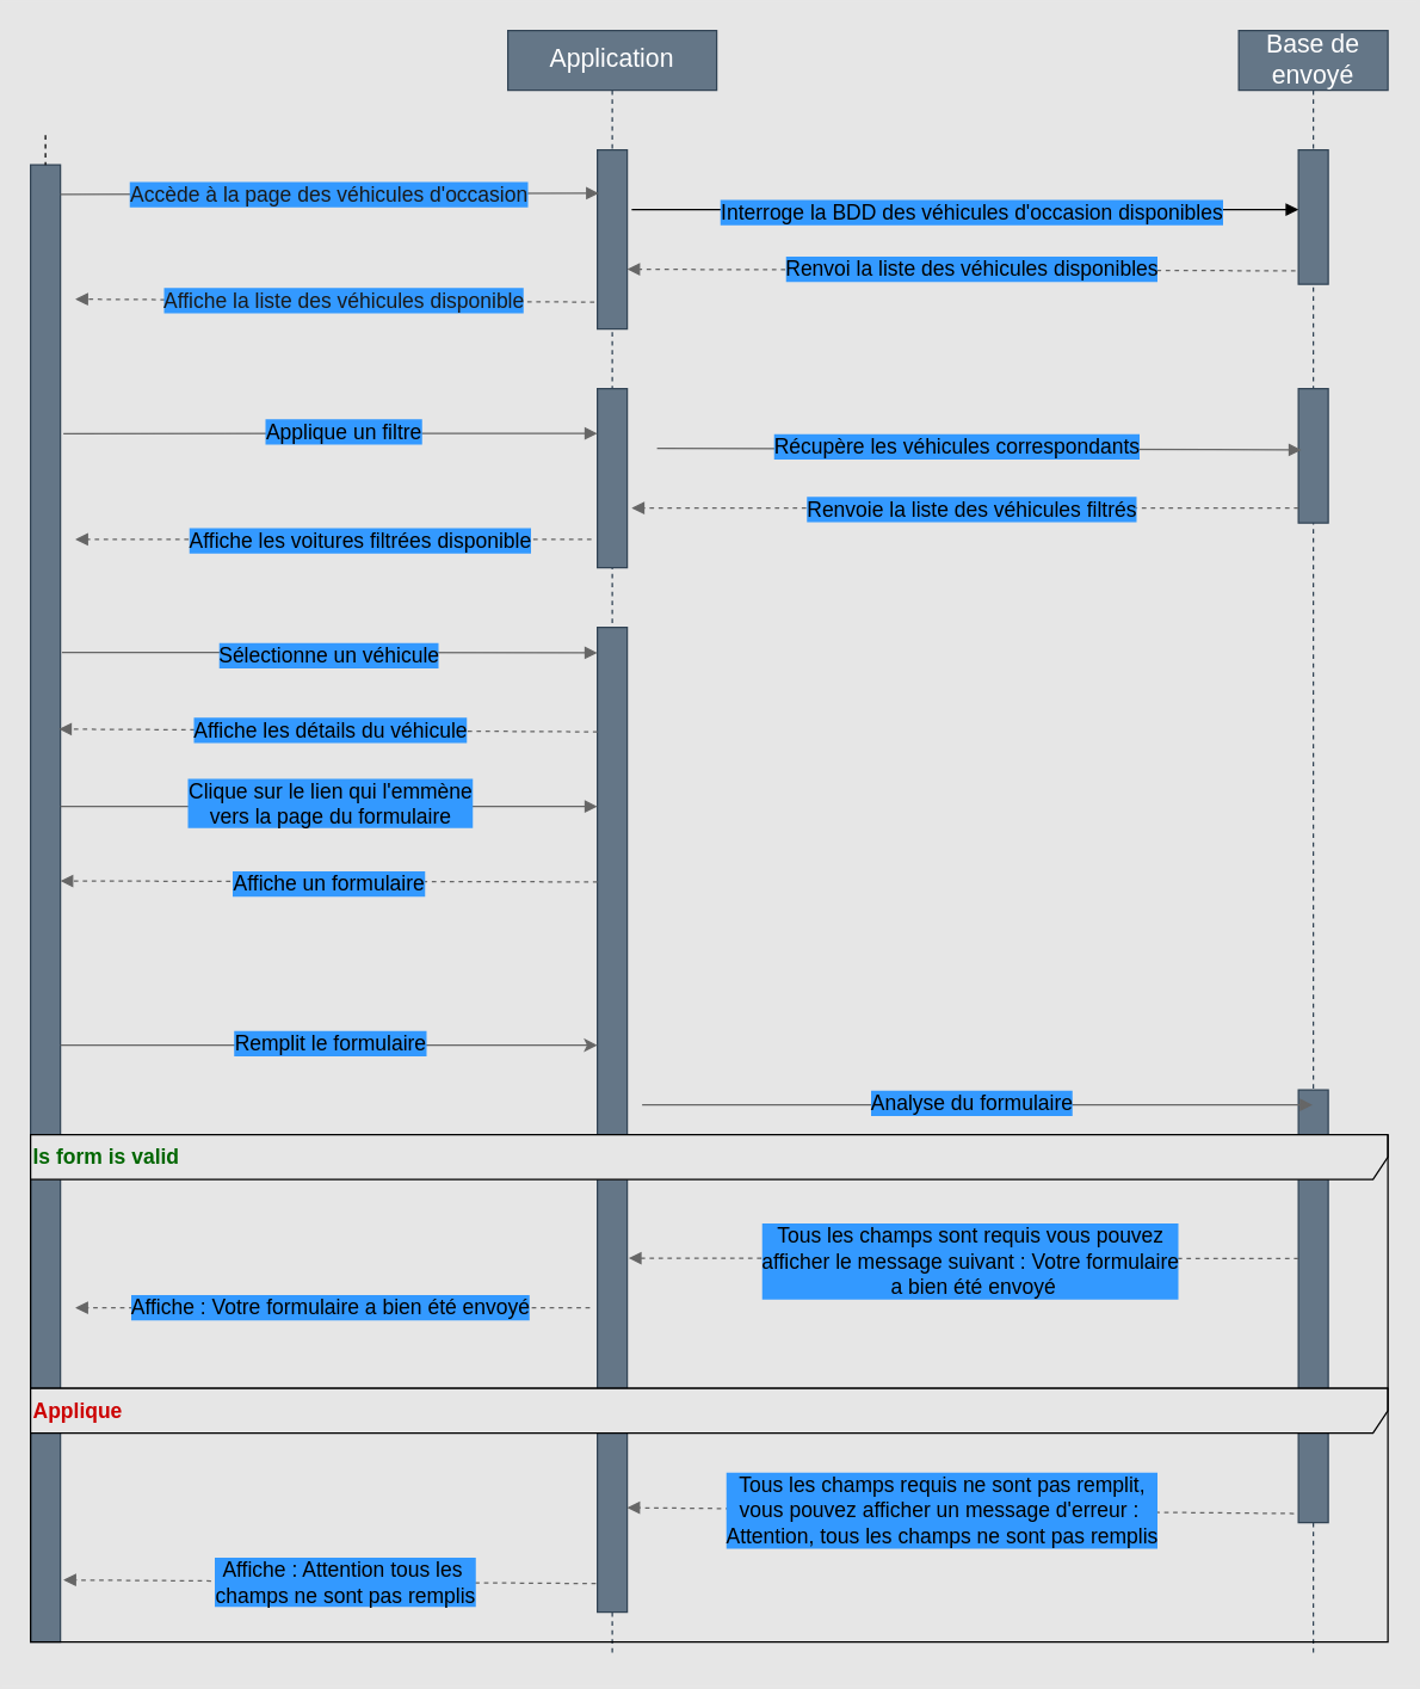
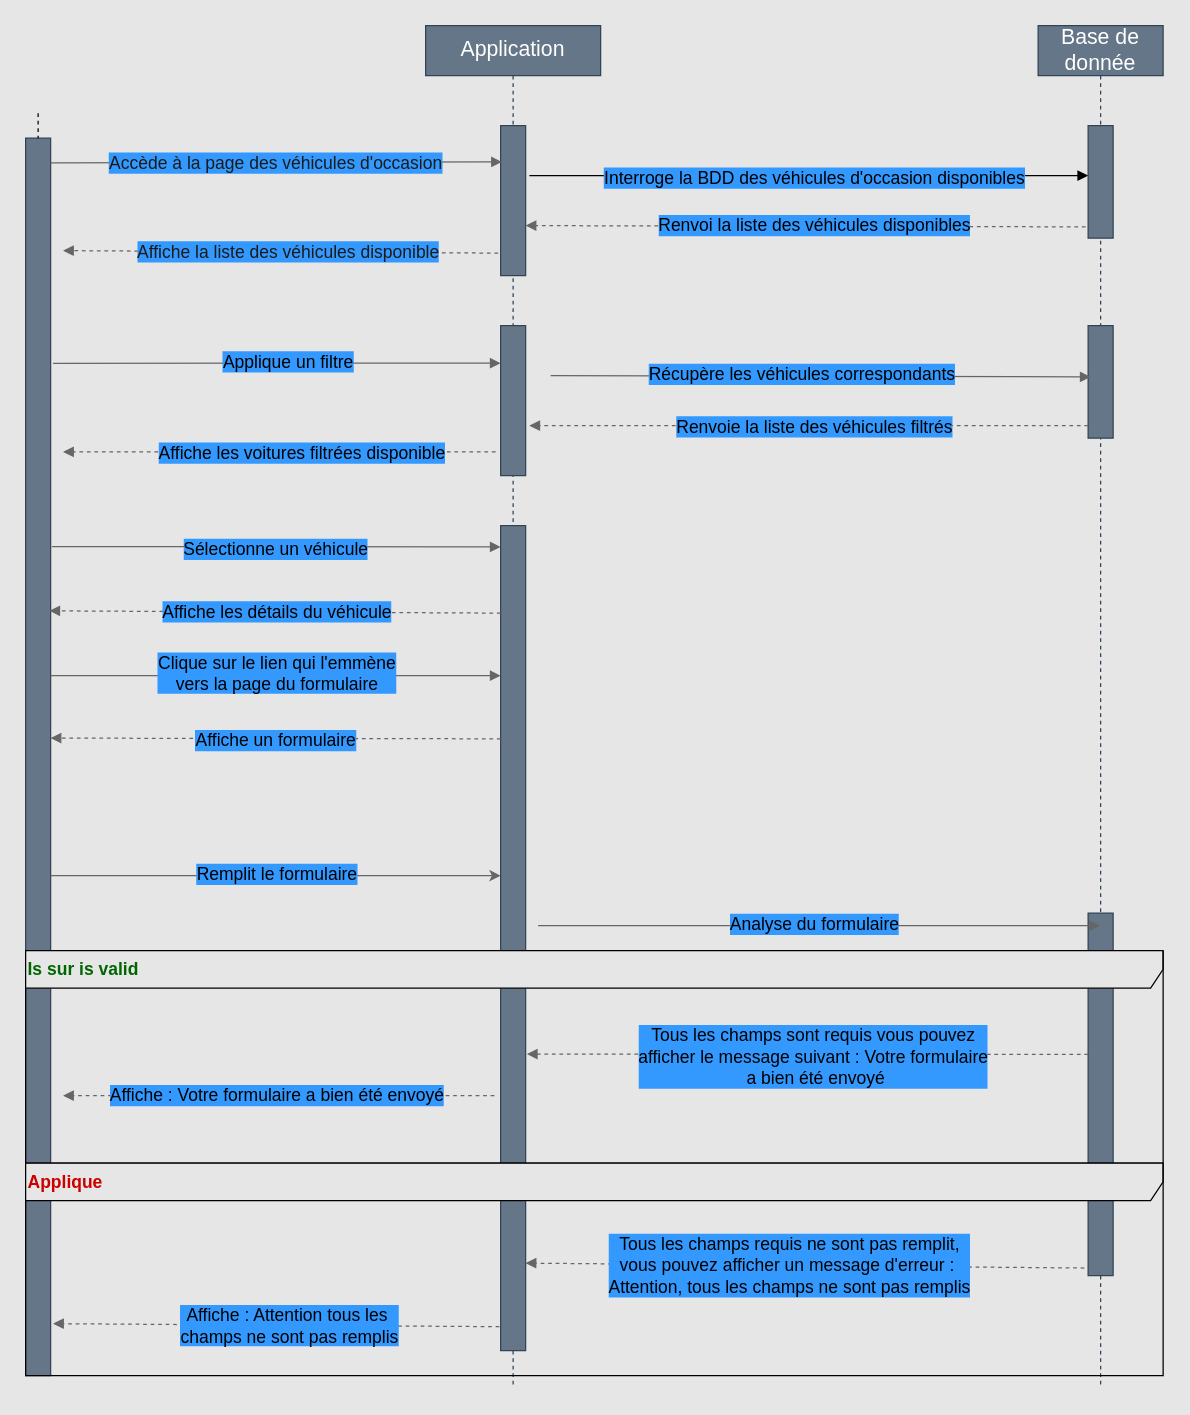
- <mxCell id="3" value="Base de envoyé" style="shape=umlLifeline;perimeter=lifelinePerimeter;whiteSpace=wrap;html=1;container=1;collapsible=0;recursiveResize=0;outlineConnect=0;labelBackgroundColor=none;strokeColor=#314354;fontSize=17;fillColor=#647687;fontColor=#ffffff;" parent="1" vertex="1"><mxGeometry x="830" y="20" width="100" height="1090" as="geometry" /></mxCell>
+ <mxCell id="3" value="Base de donnée" style="shape=umlLifeline;perimeter=lifelinePerimeter;whiteSpace=wrap;html=1;container=1;collapsible=0;recursiveResize=0;outlineConnect=0;labelBackgroundColor=none;strokeColor=#314354;fontSize=17;fillColor=#647687;fontColor=#ffffff;" parent="1" vertex="1"><mxGeometry x="830" y="20" width="100" height="1090" as="geometry" /></mxCell>
- <mxCell id="11" value="&lt;font style=&quot;font-size: 14px;&quot; color=&quot;#006600&quot;&gt;&lt;b&gt;Is form is valid&lt;/b&gt;&lt;/font&gt;" style="shape=umlFrame;whiteSpace=wrap;html=1;fontSize=14;fillColor=#E6E6E6;strokeColor=#000000;width=910;height=30;align=left;" parent="7" vertex="1"><mxGeometry x="-320" y="740" width="910" height="170" as="geometry" /></mxCell>
+ <mxCell id="11" value="&lt;font style=&quot;font-size: 14px;&quot; color=&quot;#006600&quot;&gt;&lt;b&gt;Is sur is valid&lt;/b&gt;&lt;/font&gt;" style="shape=umlFrame;whiteSpace=wrap;html=1;fontSize=14;fillColor=#E6E6E6;strokeColor=#000000;width=910;height=30;align=left;" parent="7" vertex="1"><mxGeometry x="-320" y="740" width="910" height="170" as="geometry" /></mxCell>
